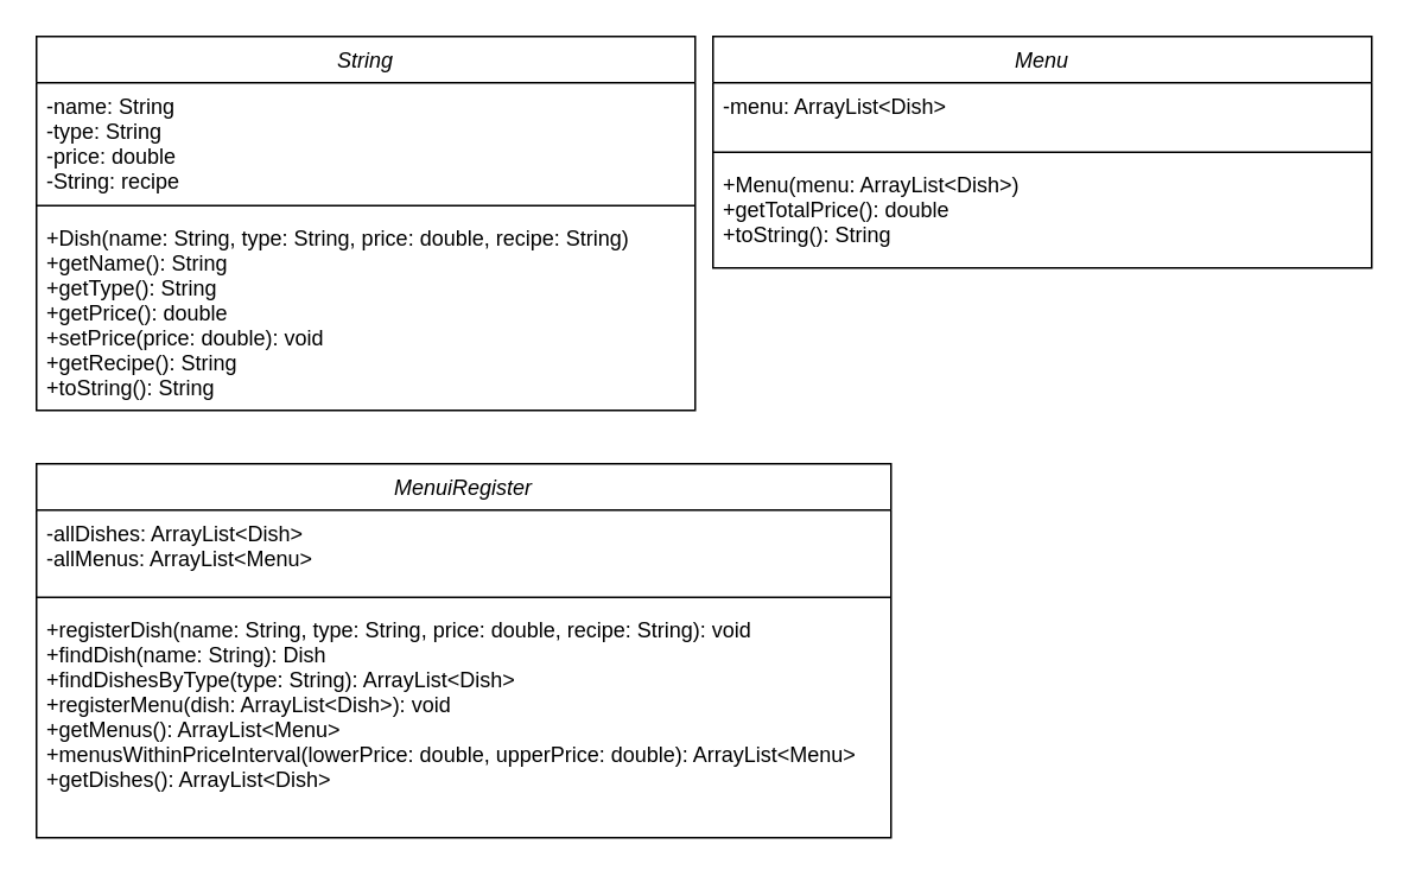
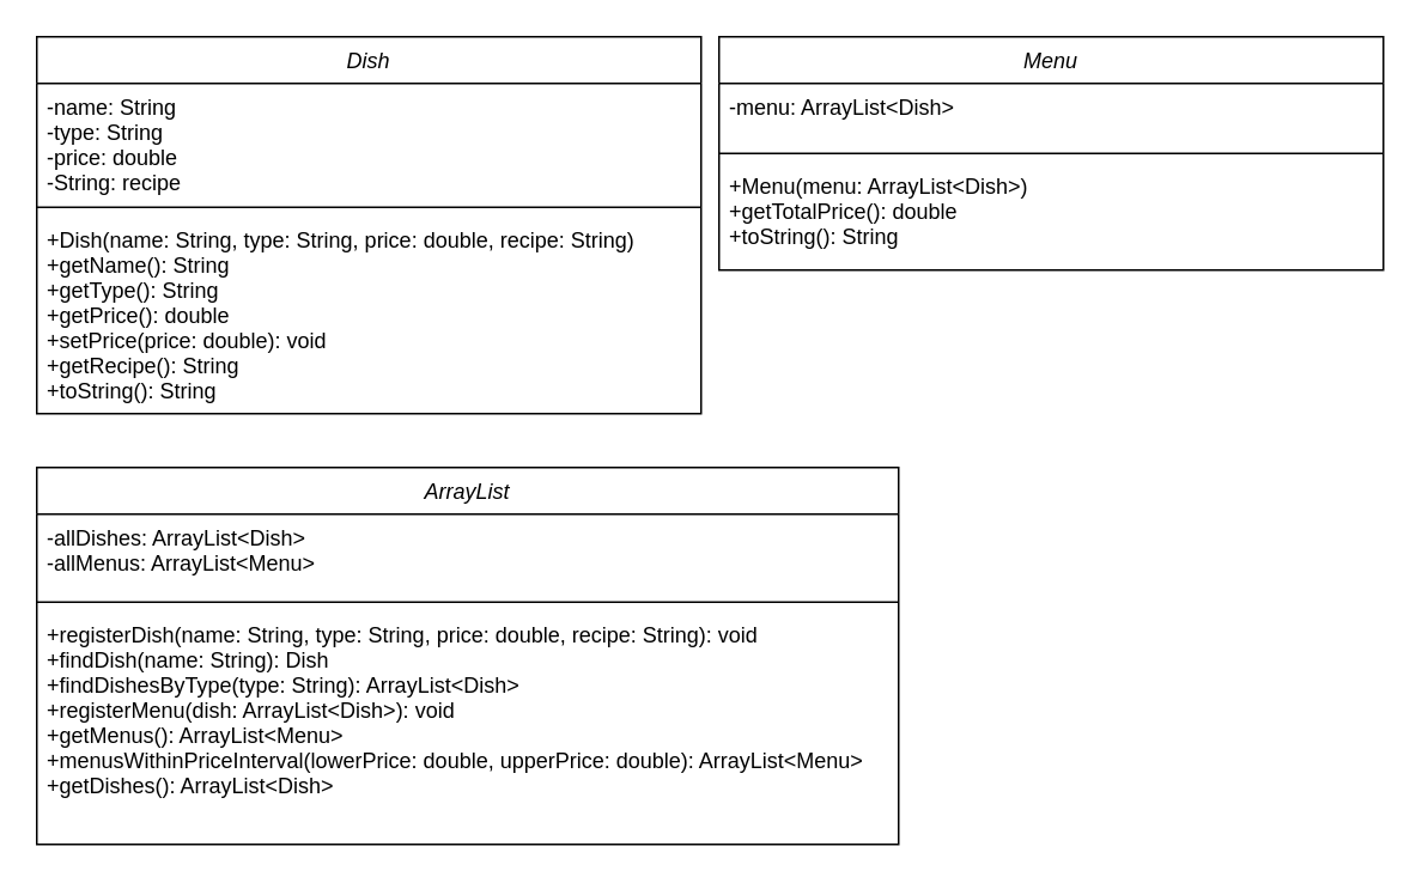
- <mxCell id="2" value="String" style="swimlane;fontStyle=2;align=center;verticalAlign=top;childLayout=stackLayout;horizontal=1;startSize=26;horizontalStack=0;resizeParent=1;resizeLast=0;collapsible=1;marginBottom=0;rounded=0;shadow=0;strokeWidth=1;" parent="1" vertex="1"><mxGeometry x="20" y="20" width="370" height="210" as="geometry"><mxRectangle x="230" y="140" width="160" height="26" as="alternateBounds" /></mxGeometry></mxCell>
+ <mxCell id="2" value="Dish" style="swimlane;fontStyle=2;align=center;verticalAlign=top;childLayout=stackLayout;horizontal=1;startSize=26;horizontalStack=0;resizeParent=1;resizeLast=0;collapsible=1;marginBottom=0;rounded=0;shadow=0;strokeWidth=1;" parent="1" vertex="1"><mxGeometry x="20" y="20" width="370" height="210" as="geometry"><mxRectangle x="230" y="140" width="160" height="26" as="alternateBounds" /></mxGeometry></mxCell>
- <mxCell id="10" value="MenuiRegister" style="swimlane;fontStyle=2;align=center;verticalAlign=top;childLayout=stackLayout;horizontal=1;startSize=26;horizontalStack=0;resizeParent=1;resizeLast=0;collapsible=1;marginBottom=0;rounded=0;shadow=0;strokeWidth=1;" vertex="1" parent="1"><mxGeometry x="20" y="260" width="480" height="210" as="geometry"><mxRectangle x="230" y="140" width="160" height="26" as="alternateBounds" /></mxGeometry></mxCell>
+ <mxCell id="10" value="ArrayList" style="swimlane;fontStyle=2;align=center;verticalAlign=top;childLayout=stackLayout;horizontal=1;startSize=26;horizontalStack=0;resizeParent=1;resizeLast=0;collapsible=1;marginBottom=0;rounded=0;shadow=0;strokeWidth=1;" vertex="1" parent="1"><mxGeometry x="20" y="260" width="480" height="210" as="geometry"><mxRectangle x="230" y="140" width="160" height="26" as="alternateBounds" /></mxGeometry></mxCell>
